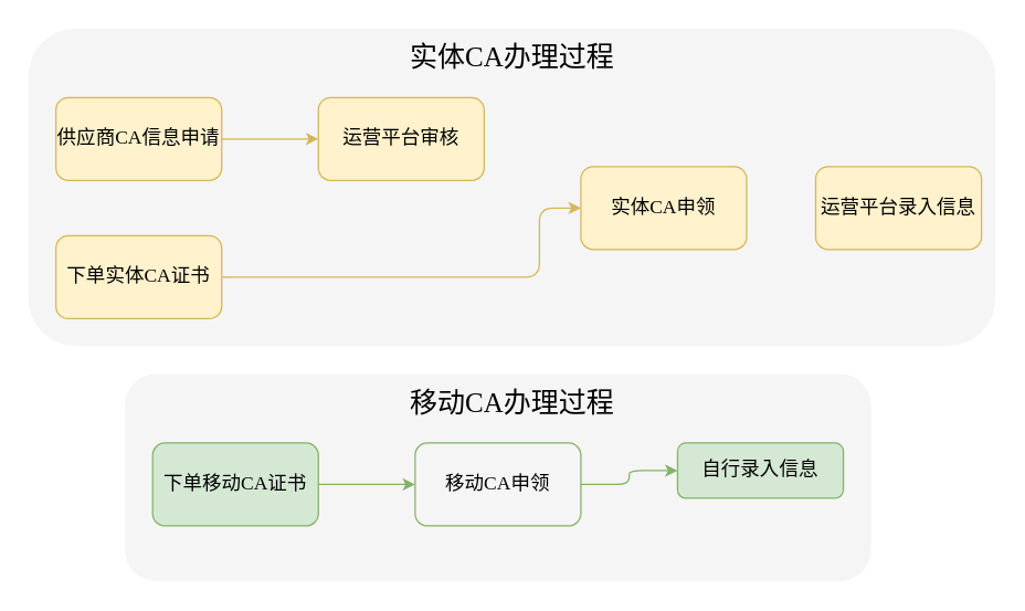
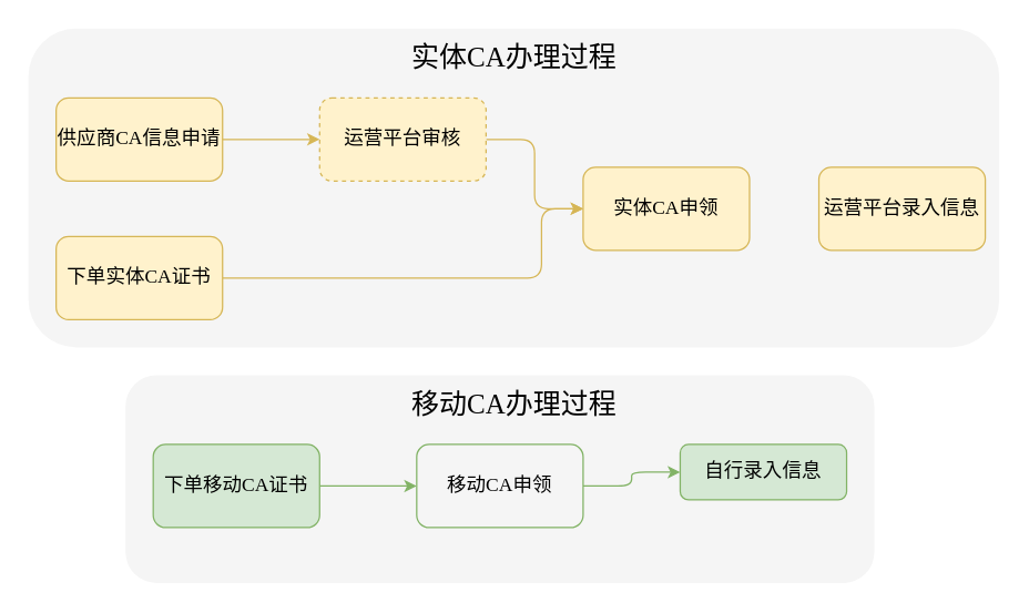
- <mxCell id="6" value="运营平台审核" style="rounded=1;whiteSpace=wrap;html=1;fontFamily=仿宋;fontSize=14;fillColor=#fff2cc;strokeColor=#d6b656;" vertex="1" parent="1"><mxGeometry x="230" y="70" width="120" height="60" as="geometry" /></mxCell>
+ <mxCell id="6" value="运营平台审核" style="rounded=1;whiteSpace=wrap;html=1;fontFamily=仿宋;fontSize=14;fillColor=#fff2cc;strokeColor=#d6b656;dashed=1;" vertex="1" parent="1"><mxGeometry x="230" y="70" width="120" height="60" as="geometry" /></mxCell>
+ <mxCell id="5" style="edgeStyle=orthogonalEdgeStyle;html=1;exitX=1;exitY=0.5;exitDx=0;exitDy=0;entryX=0;entryY=0.5;entryDx=0;entryDy=0;fontFamily=仿宋;fontSize=14;fillColor=#fff2cc;strokeColor=#d6b656;" edge="1" parent="1" source="6" target="9"><mxGeometry relative="1" as="geometry" /></mxCell>
